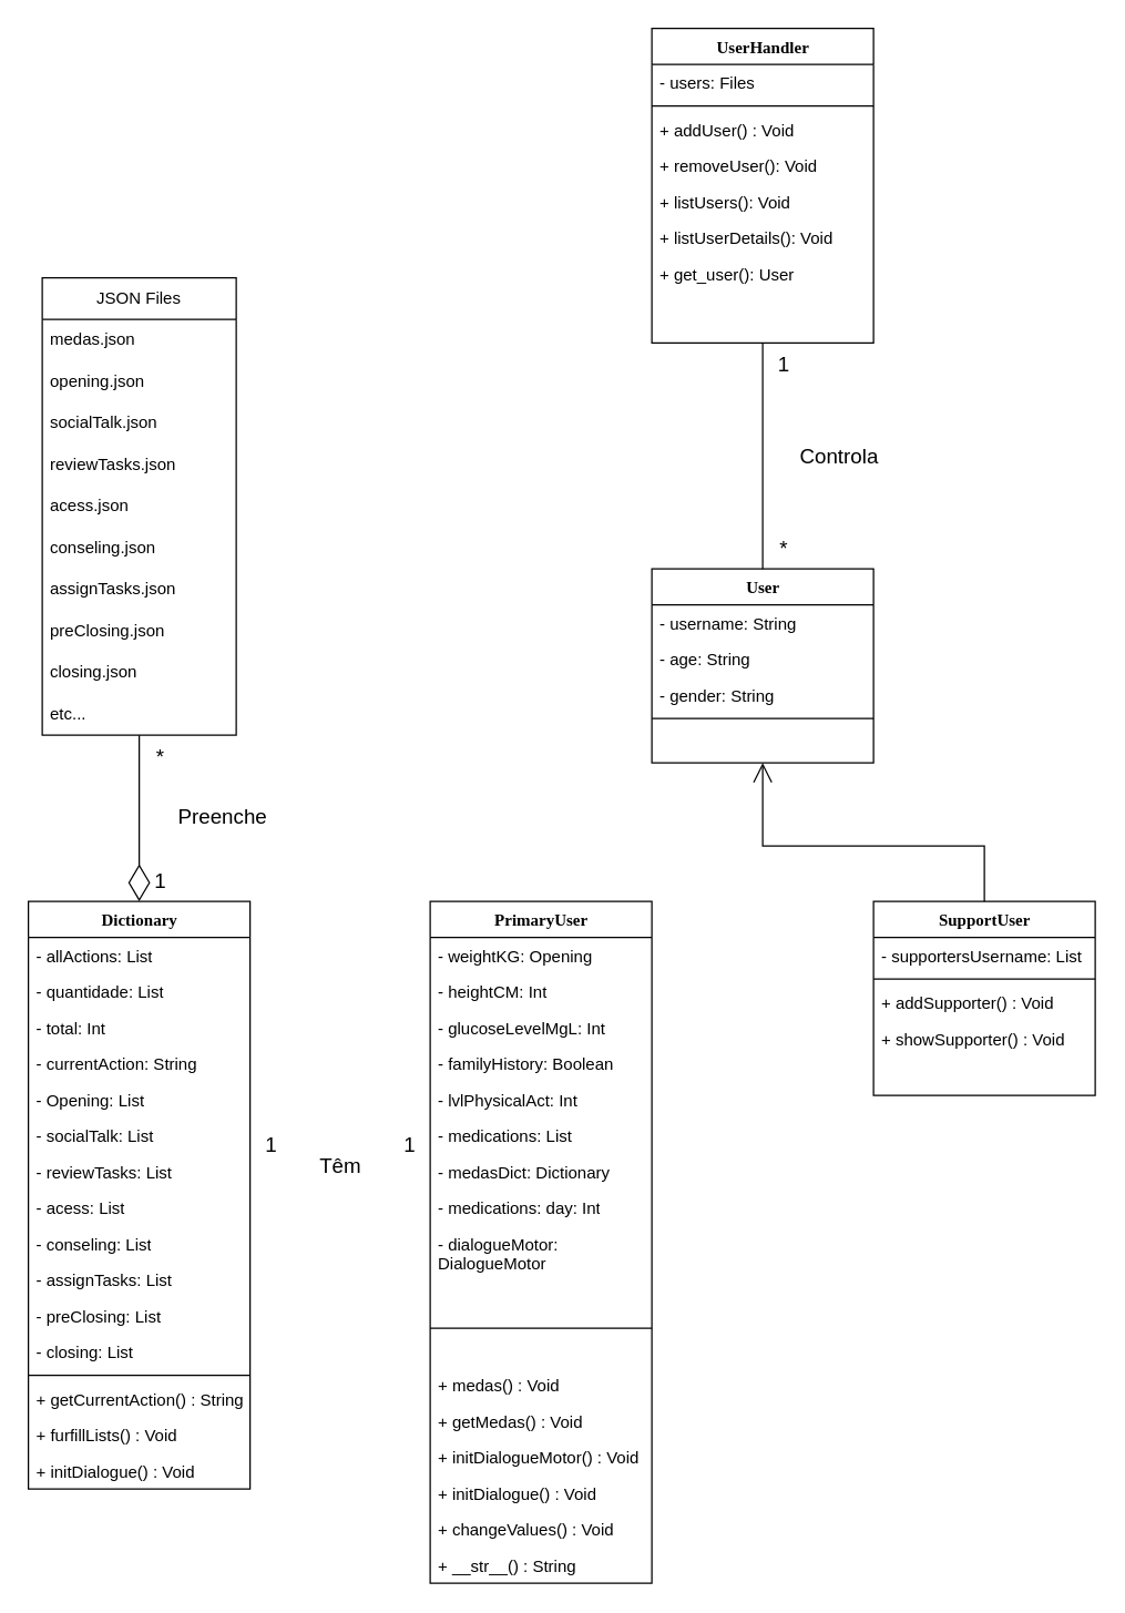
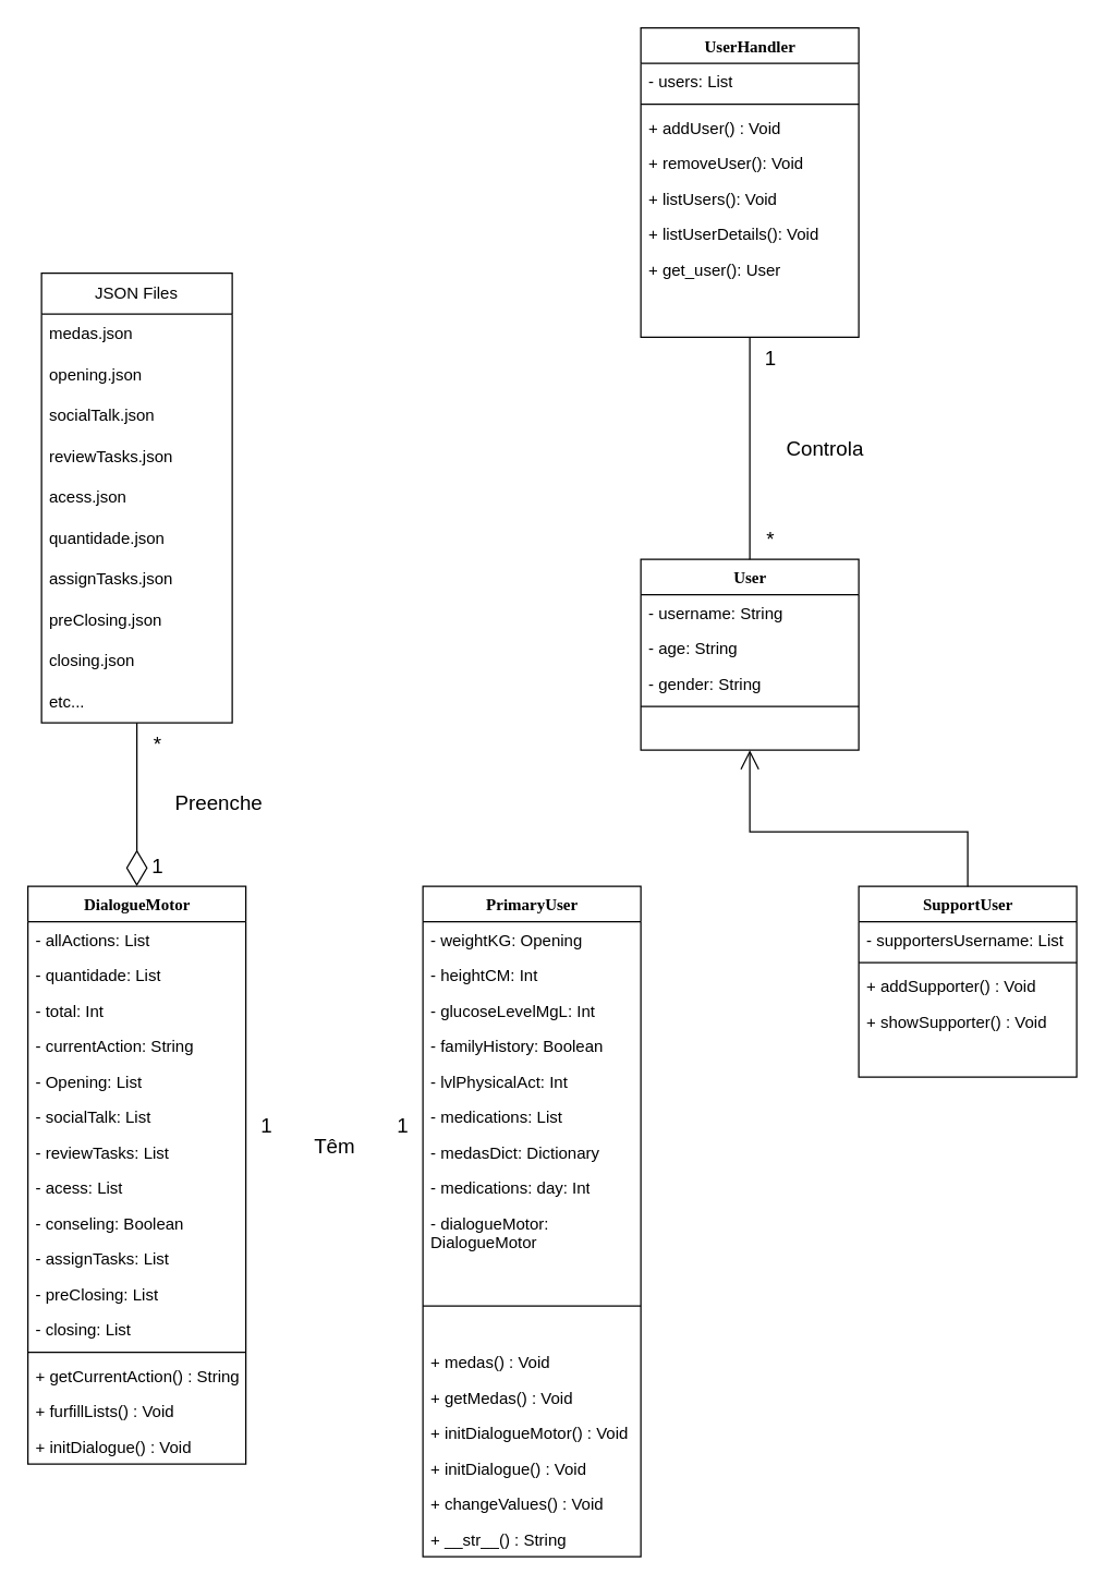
- <mxCell id="3" value="- users: Files" style="text;html=1;strokeColor=none;fillColor=none;align=left;verticalAlign=top;spacingLeft=4;spacingRight=4;whiteSpace=wrap;overflow=hidden;rotatable=0;points=[[0,0.5],[1,0.5]];portConstraint=eastwest;" parent="2" vertex="1"><mxGeometry y="26" width="160" height="26" as="geometry" /></mxCell>
+ <mxCell id="3" value="- users: List" style="text;html=1;strokeColor=none;fillColor=none;align=left;verticalAlign=top;spacingLeft=4;spacingRight=4;whiteSpace=wrap;overflow=hidden;rotatable=0;points=[[0,0.5],[1,0.5]];portConstraint=eastwest;" parent="2" vertex="1"><mxGeometry y="26" width="160" height="26" as="geometry" /></mxCell>
- <mxCell id="69" value="conseling.json" style="text;strokeColor=none;fillColor=none;align=left;verticalAlign=middle;spacingLeft=4;spacingRight=4;overflow=hidden;points=[[0,0.5],[1,0.5]];portConstraint=eastwest;rotatable=0;whiteSpace=wrap;html=1;" vertex="1" parent="63"><mxGeometry y="180" width="140" height="30" as="geometry" /></mxCell>
+ <mxCell id="69" value="quantidade.json" style="text;strokeColor=none;fillColor=none;align=left;verticalAlign=middle;spacingLeft=4;spacingRight=4;overflow=hidden;points=[[0,0.5],[1,0.5]];portConstraint=eastwest;rotatable=0;whiteSpace=wrap;html=1;" vertex="1" parent="63"><mxGeometry y="180" width="140" height="30" as="geometry" /></mxCell>
- <mxCell id="42" value="Dictionary" style="swimlane;html=1;fontStyle=1;align=center;verticalAlign=top;childLayout=stackLayout;horizontal=1;startSize=26;horizontalStack=0;resizeParent=1;resizeLast=0;collapsible=1;marginBottom=0;swimlaneFillColor=#ffffff;rounded=0;shadow=0;comic=0;labelBackgroundColor=none;strokeWidth=1;fillColor=none;fontFamily=Verdana;fontSize=12" vertex="1" parent="1"><mxGeometry x="20" y="650" width="160" height="424" as="geometry" /></mxCell>
+ <mxCell id="42" value="DialogueMotor" style="swimlane;html=1;fontStyle=1;align=center;verticalAlign=top;childLayout=stackLayout;horizontal=1;startSize=26;horizontalStack=0;resizeParent=1;resizeLast=0;collapsible=1;marginBottom=0;swimlaneFillColor=#ffffff;rounded=0;shadow=0;comic=0;labelBackgroundColor=none;strokeWidth=1;fillColor=none;fontFamily=Verdana;fontSize=12" vertex="1" parent="1"><mxGeometry x="20" y="650" width="160" height="424" as="geometry" /></mxCell>
- <mxCell id="51" value="- conseling: List" style="text;html=1;strokeColor=none;fillColor=none;align=left;verticalAlign=top;spacingLeft=4;spacingRight=4;whiteSpace=wrap;overflow=hidden;rotatable=0;points=[[0,0.5],[1,0.5]];portConstraint=eastwest;" vertex="1" parent="42"><mxGeometry y="234" width="160" height="26" as="geometry" /></mxCell>
+ <mxCell id="51" value="- conseling: Boolean" style="text;html=1;strokeColor=none;fillColor=none;align=left;verticalAlign=top;spacingLeft=4;spacingRight=4;whiteSpace=wrap;overflow=hidden;rotatable=0;points=[[0,0.5],[1,0.5]];portConstraint=eastwest;" vertex="1" parent="42"><mxGeometry y="234" width="160" height="26" as="geometry" /></mxCell>
